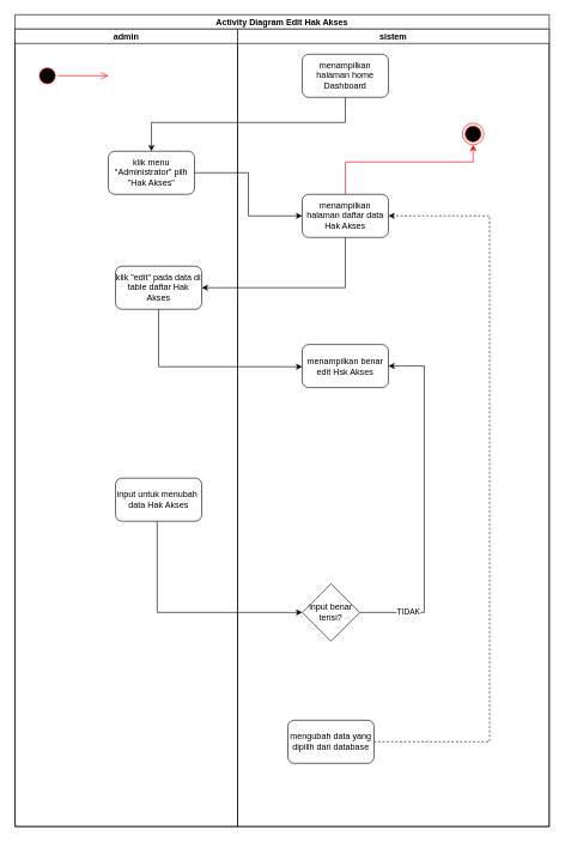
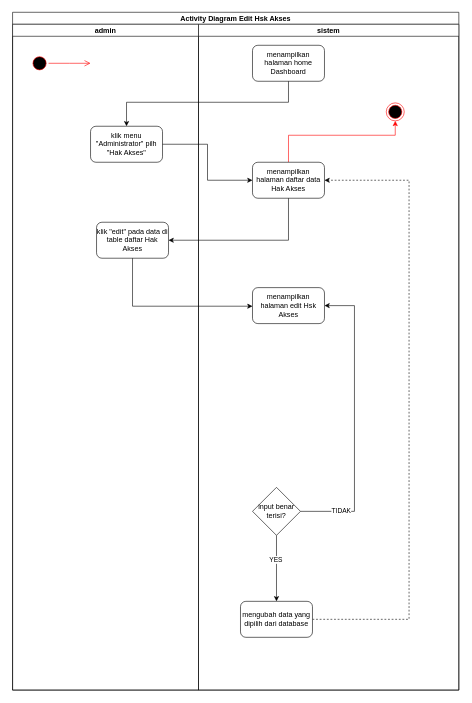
- <mxCell id="2" value="Activity Diagram Edit Hak Akses" style="swimlane;childLayout=stackLayout;resizeParent=1;resizeParentMax=0;startSize=20;" parent="1" vertex="1"><mxGeometry x="20" y="20" width="744" height="1130" as="geometry" /></mxCell>
+ <mxCell id="2" value="Activity Diagram Edit Hsk Akses" style="swimlane;childLayout=stackLayout;resizeParent=1;resizeParentMax=0;startSize=20;" parent="1" vertex="1"><mxGeometry x="20" y="20" width="744" height="1130" as="geometry" /></mxCell>
- <mxCell id="14" value="menampilkan benar edit Hsk Akses" style="rounded=1;whiteSpace=wrap;html=1;" parent="9" vertex="1"><mxGeometry x="90" y="439" width="120" height="60" as="geometry" /></mxCell>
+ <mxCell id="14" value="menampilkan halaman edit Hsk Akses" style="rounded=1;whiteSpace=wrap;html=1;" parent="9" vertex="1"><mxGeometry x="90" y="439" width="120" height="60" as="geometry" /></mxCell>
- <mxCell id="8" value="input untuk menubah&amp;nbsp; data Hak Akses" style="rounded=1;whiteSpace=wrap;html=1;" parent="3" vertex="1"><mxGeometry x="140" y="625" width="120" height="60" as="geometry" /></mxCell>
- <mxCell id="26" style="edgeStyle=orthogonalEdgeStyle;rounded=0;orthogonalLoop=1;jettySize=auto;html=1;strokeColor=#000000;" parent="2" source="8" target="19" edge="1"><mxGeometry relative="1" as="geometry"><mxPoint x="398" y="832" as="targetPoint" /><Array as="points"><mxPoint x="198" y="832" /></Array></mxGeometry></mxCell>
+ <mxCell id="17" style="edgeStyle=orthogonalEdgeStyle;rounded=0;orthogonalLoop=1;jettySize=auto;html=1;strokeColor=#000000;" parent="9" source="19" target="21" edge="1"><mxGeometry relative="1" as="geometry" /></mxCell>
+ <mxCell id="18" value="YES" style="edgeLabel;html=1;align=center;verticalAlign=middle;resizable=0;points=[];" parent="17" vertex="1" connectable="0"><mxGeometry x="-0.273" y="-2" relative="1" as="geometry"><mxPoint as="offset" /></mxGeometry></mxCell>
